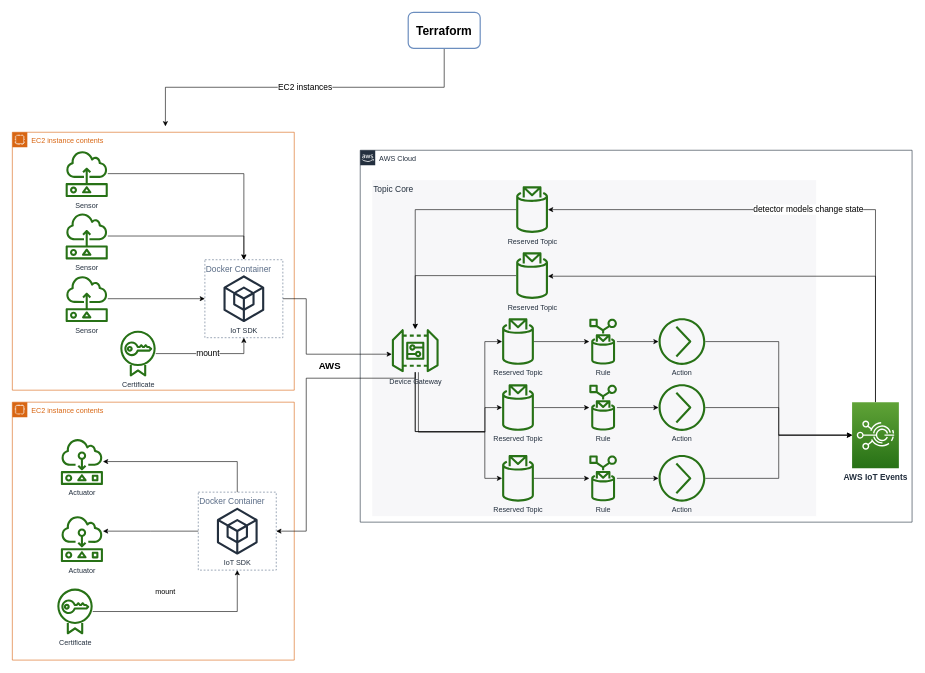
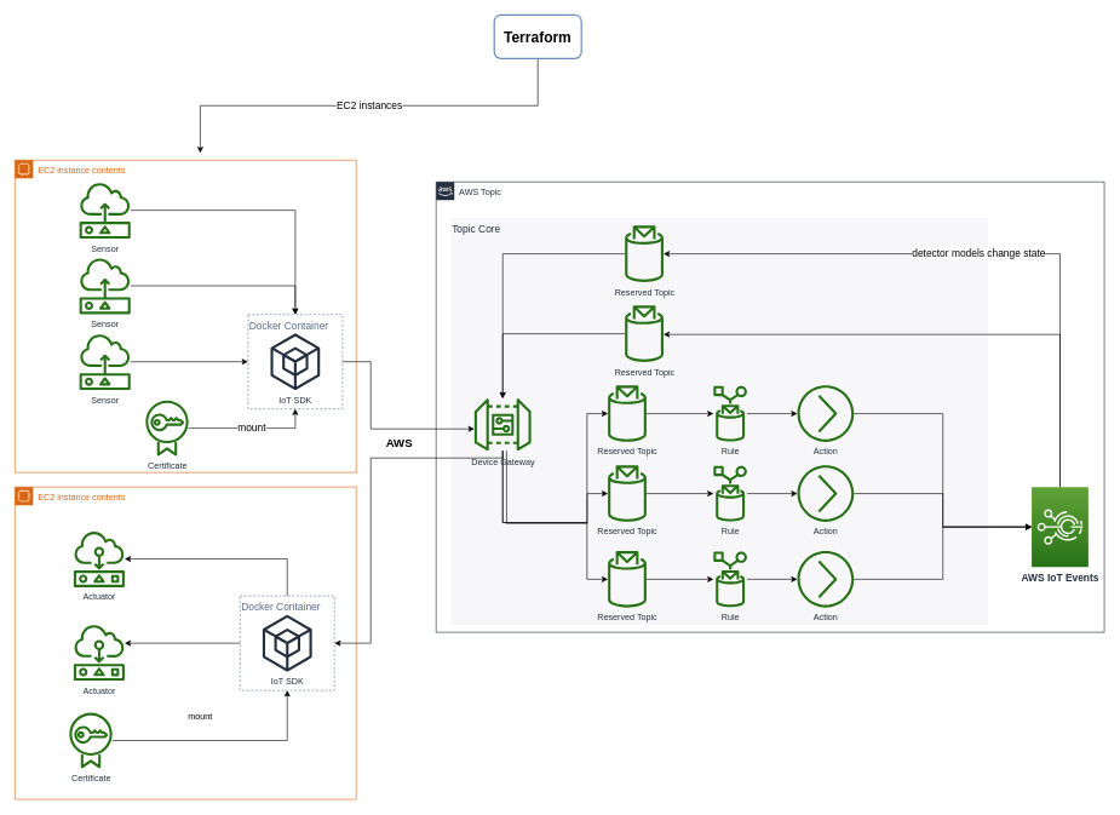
- <mxCell id="4" value="AWS Cloud" style="points=[[0,0],[0.25,0],[0.5,0],[0.75,0],[1,0],[1,0.25],[1,0.5],[1,0.75],[1,1],[0.75,1],[0.5,1],[0.25,1],[0,1],[0,0.75],[0,0.5],[0,0.25]];outlineConnect=0;gradientColor=none;html=1;whiteSpace=wrap;fontSize=12;fontStyle=0;shape=mxgraph.aws4.group;grIcon=mxgraph.aws4.group_aws_cloud_alt;strokeColor=#232F3E;fillColor=none;verticalAlign=top;align=left;spacingLeft=30;fontColor=#232F3E;dashed=0;" parent="1" vertex="1"><mxGeometry x="600" y="250" width="920" height="620" as="geometry" /></mxCell>
+ <mxCell id="4" value="AWS Topic" style="points=[[0,0],[0.25,0],[0.5,0],[0.75,0],[1,0],[1,0.25],[1,0.5],[1,0.75],[1,1],[0.75,1],[0.5,1],[0.25,1],[0,1],[0,0.75],[0,0.5],[0,0.25]];outlineConnect=0;gradientColor=none;html=1;whiteSpace=wrap;fontSize=12;fontStyle=0;shape=mxgraph.aws4.group;grIcon=mxgraph.aws4.group_aws_cloud_alt;strokeColor=#232F3E;fillColor=none;verticalAlign=top;align=left;spacingLeft=30;fontColor=#232F3E;dashed=0;" parent="1" vertex="1"><mxGeometry x="600" y="250" width="920" height="620" as="geometry" /></mxCell>
